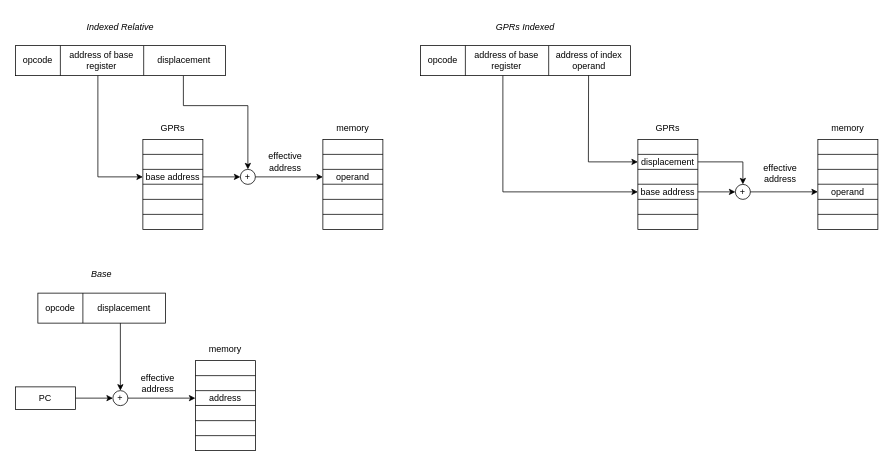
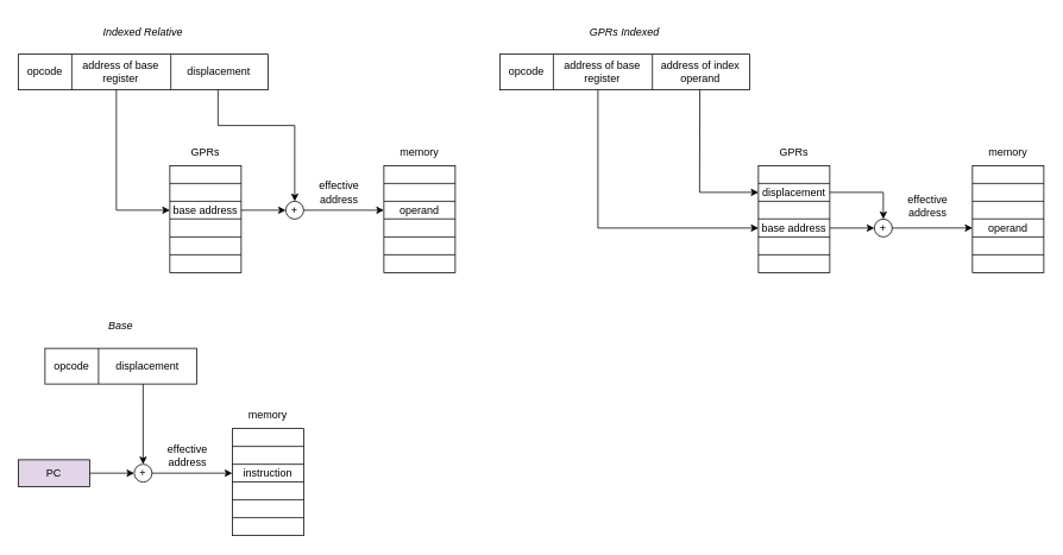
- <mxCell id="79" value="PC" style="rounded=0;whiteSpace=wrap;html=1;" vertex="1" parent="1"><mxGeometry x="20" y="515" width="80" height="30" as="geometry" /></mxCell>
+ <mxCell id="79" value="PC" style="rounded=0;whiteSpace=wrap;html=1;fillColor=#e1d5e7;" vertex="1" parent="1"><mxGeometry x="20" y="515" width="80" height="30" as="geometry" /></mxCell>
- <mxCell id="73" value="address" style="text;html=1;strokeColor=none;fillColor=none;align=center;verticalAlign=middle;whiteSpace=wrap;rounded=0;" vertex="1" parent="1"><mxGeometry x="260" y="520" width="80" height="20" as="geometry" /></mxCell>
+ <mxCell id="73" value="instruction" style="text;html=1;strokeColor=none;fillColor=none;align=center;verticalAlign=middle;whiteSpace=wrap;rounded=0;" vertex="1" parent="1"><mxGeometry x="260" y="520" width="80" height="20" as="geometry" /></mxCell>
